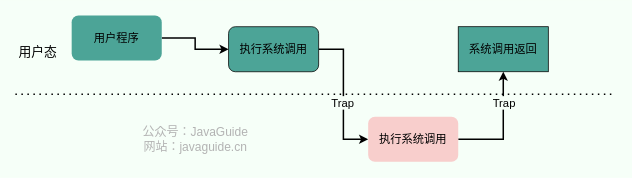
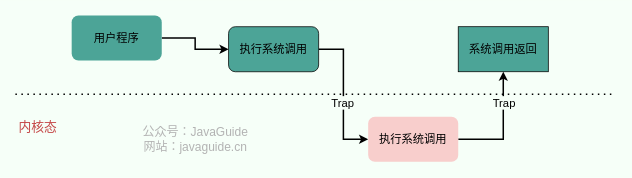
- <mxCell id="12" value="用户态" style="text;html=1;strokeColor=none;fillColor=none;align=center;verticalAlign=middle;whiteSpace=wrap;rounded=0;fontSize=17;fontFamily=JetBrains Mono;fontSource=https%3A%2F%2Ffonts.googleapis.com%2Fcss%3Ffamily%3DJetBrains%2BMono;" parent="1" vertex="1"><mxGeometry x="20" y="55" width="60" height="30" as="geometry" /></mxCell>
+ <mxCell id="13" value="内核态" style="text;html=1;strokeColor=none;fillColor=none;align=center;verticalAlign=middle;whiteSpace=wrap;rounded=0;fontSize=17;fontColor=#C44545;fontFamily=JetBrains Mono;fontSource=https%3A%2F%2Ffonts.googleapis.com%2Fcss%3Ffamily%3DJetBrains%2BMono;" parent="1" vertex="1"><mxGeometry x="20" y="155" width="60" height="30" as="geometry" /></mxCell>
